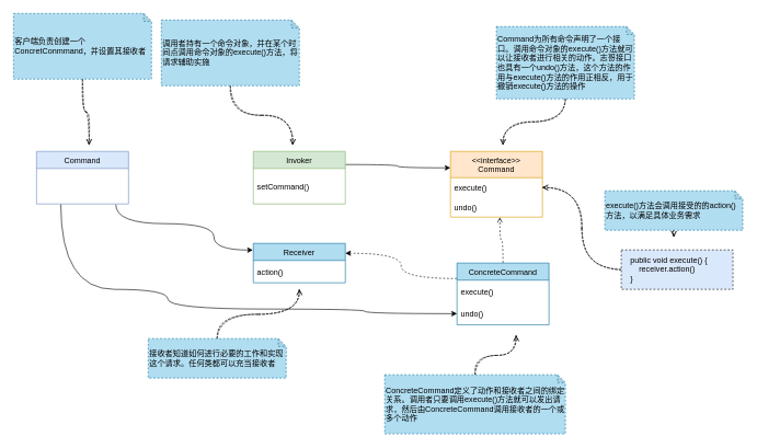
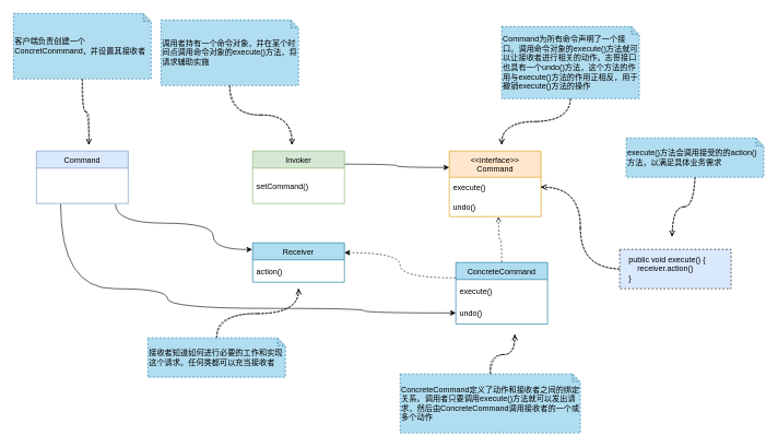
- <mxCell id="24" value="Command为所有命令声明了一个接口。调用命令对象的execute()方法就可以让接收者进行相关的动作。志哥接口也具有一个undo()方法，这个方法的作用与execute()方法的作用正相反，用于撤销execute()方法的操作" style="shape=note;whiteSpace=wrap;html=1;backgroundOutline=1;darkOpacity=0.05;verticalAlign=middle;size=12;fillColor=#b1ddf0;strokeColor=#10739e;align=left;dashed=1;" vertex="1" parent="1"><mxGeometry x="755" y="40" width="210" height="110" as="geometry" /></mxCell>
+ <mxCell id="24" value="Command为所有命令声明了一个接口。调用命令对象的execute()方法就可以让接收者进行相关的动作。志哥接口也具有一个undo()方法，这个方法的作用与execute()方法的作用正相反，用于撤销execute()方法的操作" style="shape=note;whiteSpace=wrap;html=1;backgroundOutline=1;darkOpacity=0.05;verticalAlign=middle;size=12;fillColor=#b1ddf0;strokeColor=#10739e;align=left;dashed=1;" vertex="1" parent="1"><mxGeometry x="765" y="40" width="210" height="110" as="geometry" /></mxCell>
- <mxCell id="28" value="execute()方法会调用接受的的action()方法，以满足具体业务需求" style="shape=note;whiteSpace=wrap;html=1;backgroundOutline=1;darkOpacity=0.05;verticalAlign=middle;size=12;fillColor=#b1ddf0;strokeColor=#10739e;align=left;dashed=1;" vertex="1" parent="1"><mxGeometry x="920" y="290" width="210" height="60" as="geometry" /></mxCell>
+ <mxCell id="28" value="execute()方法会调用接受的的action()方法，以满足具体业务需求" style="shape=note;whiteSpace=wrap;html=1;backgroundOutline=1;darkOpacity=0.05;verticalAlign=middle;size=12;fillColor=#b1ddf0;strokeColor=#10739e;align=left;dashed=1;" vertex="1" parent="1"><mxGeometry x="955" y="210" width="210" height="60" as="geometry" /></mxCell>
- <mxCell id="32" value="ConcreteCommand定义了动作和接收者之间的绑定关系。调用者只要调用execute()方法就可以发出请求，然后由ConcreteCommand调用接收者的一个或多个动作" style="shape=note;whiteSpace=wrap;html=1;backgroundOutline=1;darkOpacity=0.05;verticalAlign=middle;size=12;fillColor=#b1ddf0;strokeColor=#10739e;align=left;dashed=1;" vertex="1" parent="1"><mxGeometry x="585" y="570" width="275" height="90" as="geometry" /></mxCell>
+ <mxCell id="32" value="ConcreteCommand定义了动作和接收者之间的绑定关系。调用者只要调用execute()方法就可以发出请求，然后由ConcreteCommand调用接收者的一个或多个动作" style="shape=note;whiteSpace=wrap;html=1;backgroundOutline=1;darkOpacity=0.05;verticalAlign=middle;size=12;fillColor=#b1ddf0;strokeColor=#10739e;align=left;dashed=1;" vertex="1" parent="1"><mxGeometry x="610" y="570" width="275" height="90" as="geometry" /></mxCell>
